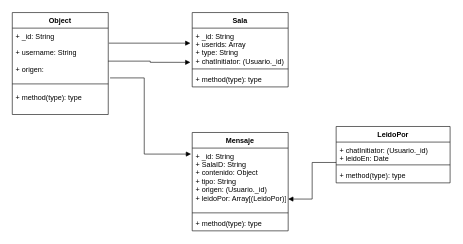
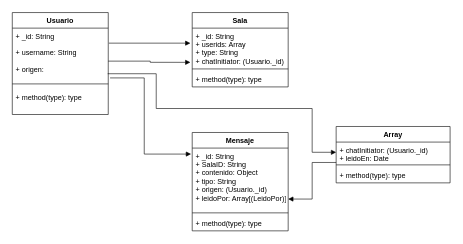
- <mxCell id="2" value="Object" style="swimlane;fontStyle=1;align=center;verticalAlign=top;childLayout=stackLayout;horizontal=1;startSize=26;horizontalStack=0;resizeParent=1;resizeParentMax=0;resizeLast=0;collapsible=1;marginBottom=0;" vertex="1" parent="1"><mxGeometry x="20" y="20" width="160" height="170" as="geometry" /></mxCell>
+ <mxCell id="2" value="Usuario" style="swimlane;fontStyle=1;align=center;verticalAlign=top;childLayout=stackLayout;horizontal=1;startSize=26;horizontalStack=0;resizeParent=1;resizeParentMax=0;resizeLast=0;collapsible=1;marginBottom=0;" vertex="1" parent="1"><mxGeometry x="20" y="20" width="160" height="170" as="geometry" /></mxCell>
+ <mxCell id="15" value="" style="endArrow=block;endFill=1;html=1;edgeStyle=orthogonalEdgeStyle;align=left;verticalAlign=top;rounded=0;exitX=0.994;exitY=0.905;exitDx=0;exitDy=0;exitPerimeter=0;entryX=0;entryY=0.5;entryDx=0;entryDy=0;" edge="1" parent="1" source="3" target="11"><mxGeometry x="-1" relative="1" as="geometry"><mxPoint x="250" y="380" as="sourcePoint" /><mxPoint x="200" y="333" as="targetPoint" /><Array as="points"><mxPoint x="260" y="122" /><mxPoint x="260" y="180" /><mxPoint x="520" y="180" /><mxPoint x="520" y="253" /></Array></mxGeometry></mxCell>
- <mxCell id="10" value="LeidoPor" style="swimlane;fontStyle=1;align=center;verticalAlign=top;childLayout=stackLayout;horizontal=1;startSize=26;horizontalStack=0;resizeParent=1;resizeParentMax=0;resizeLast=0;collapsible=1;marginBottom=0;" vertex="1" parent="1"><mxGeometry x="560" y="210" width="190" height="94" as="geometry" /></mxCell>
+ <mxCell id="10" value="Array" style="swimlane;fontStyle=1;align=center;verticalAlign=top;childLayout=stackLayout;horizontal=1;startSize=26;horizontalStack=0;resizeParent=1;resizeParentMax=0;resizeLast=0;collapsible=1;marginBottom=0;" vertex="1" parent="1"><mxGeometry x="560" y="210" width="190" height="94" as="geometry" /></mxCell>
